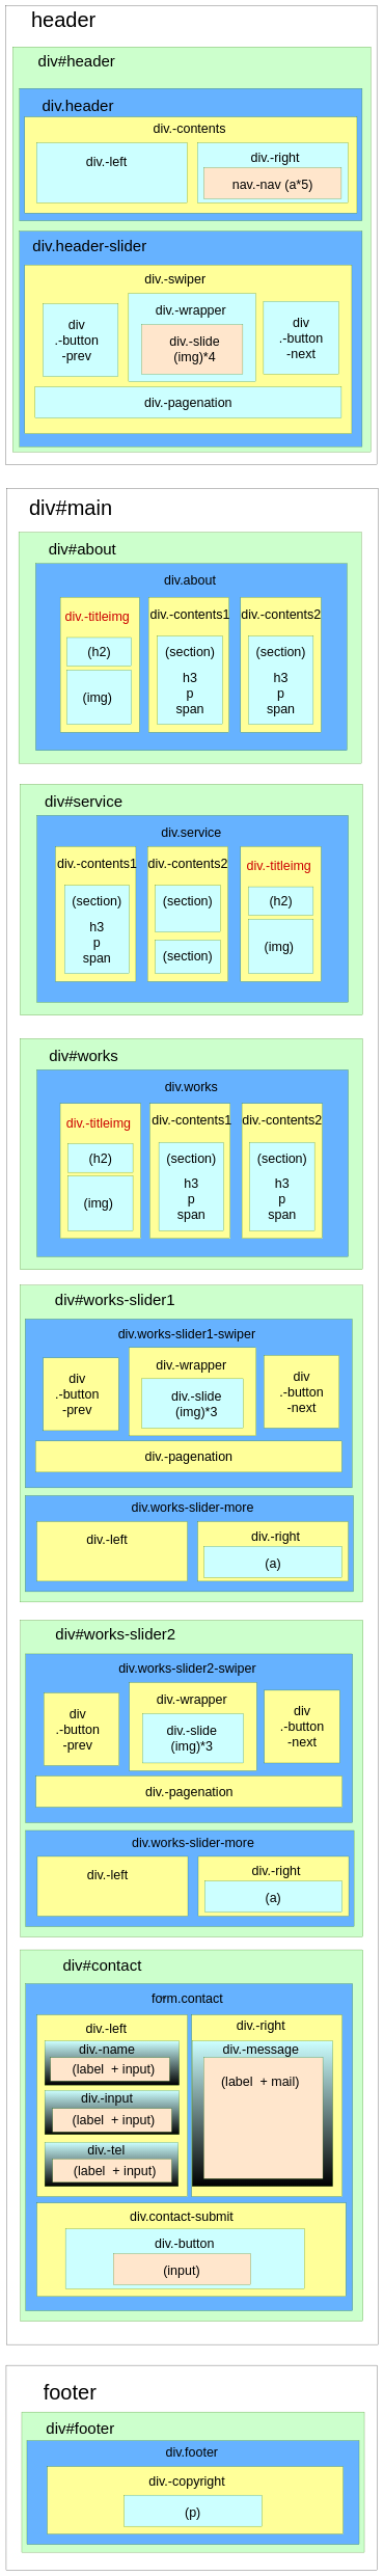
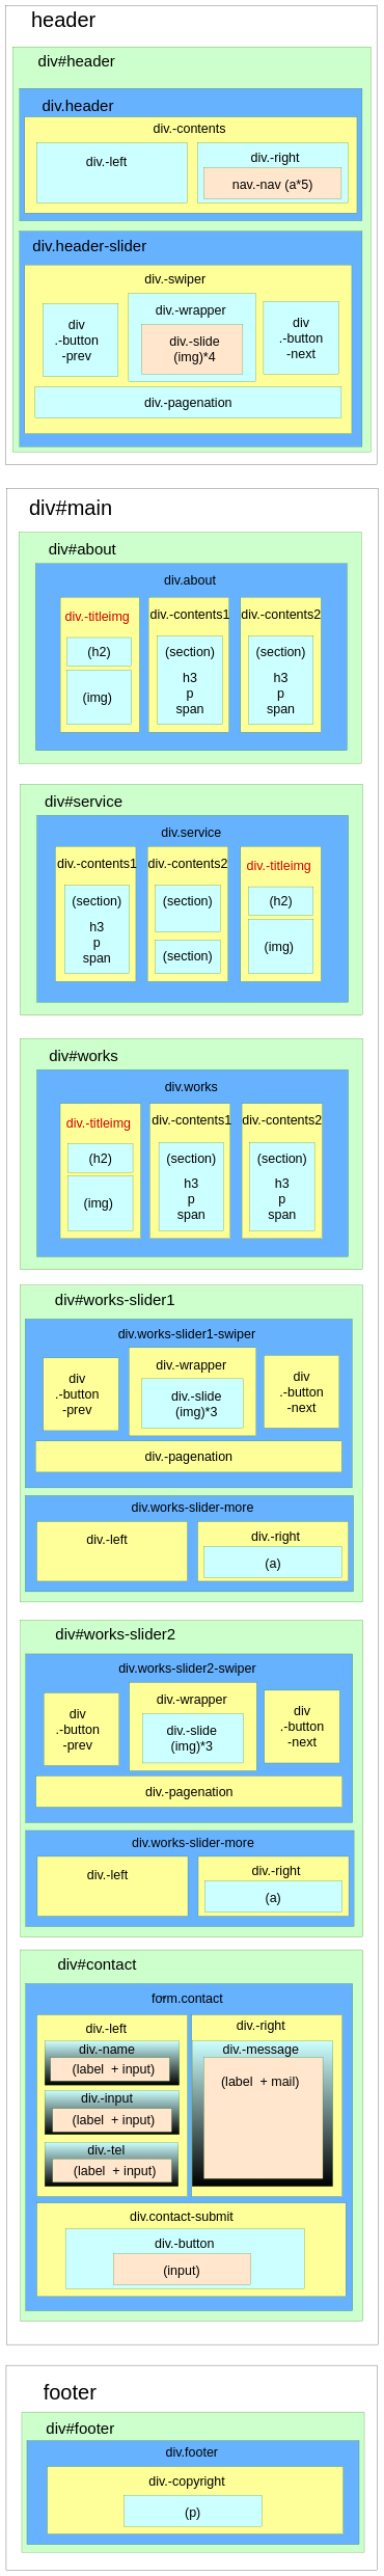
- <mxCell id="153" value="div#contact" style="text;html=1;align=center;verticalAlign=middle;whiteSpace=wrap;rounded=0;fontColor=#000000;fontSize=60;" parent="1" vertex="1"><mxGeometry x="193.75" y="7515" width="397.25" height="110" as="geometry" /></mxCell>
+ <mxCell id="153" value="div#contact" style="text;html=1;align=center;verticalAlign=middle;whiteSpace=wrap;rounded=0;fontColor=#000000;fontSize=60;" parent="1" vertex="1"><mxGeometry x="173.75" y="7510" width="397.25" height="110" as="geometry" /></mxCell>
